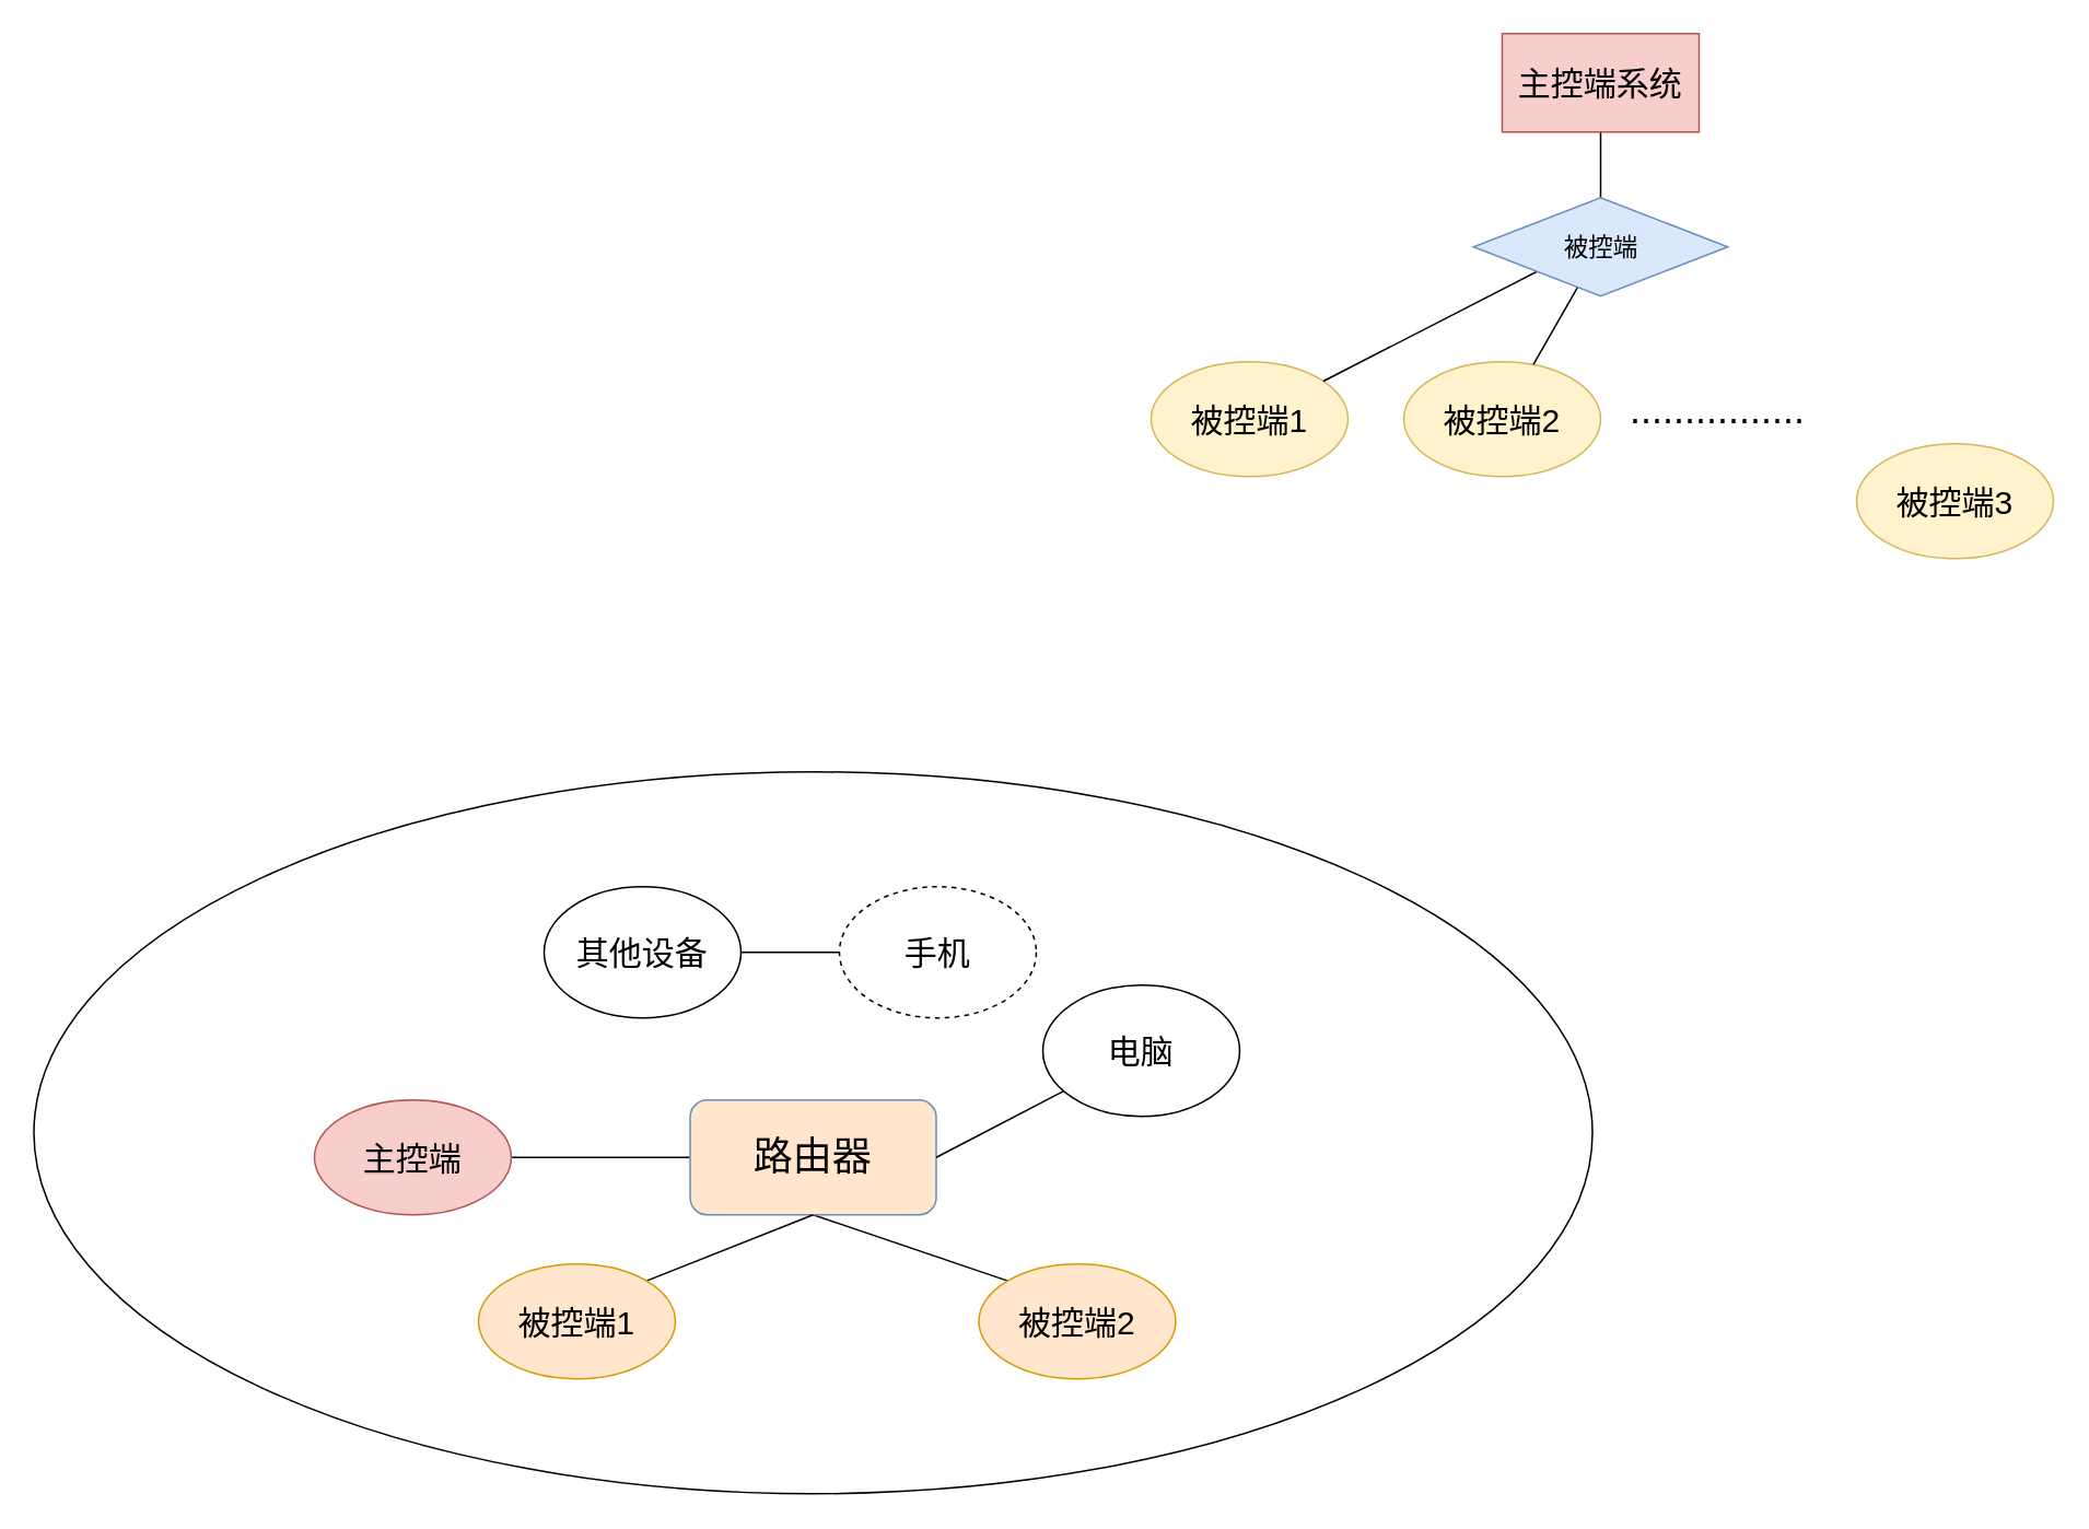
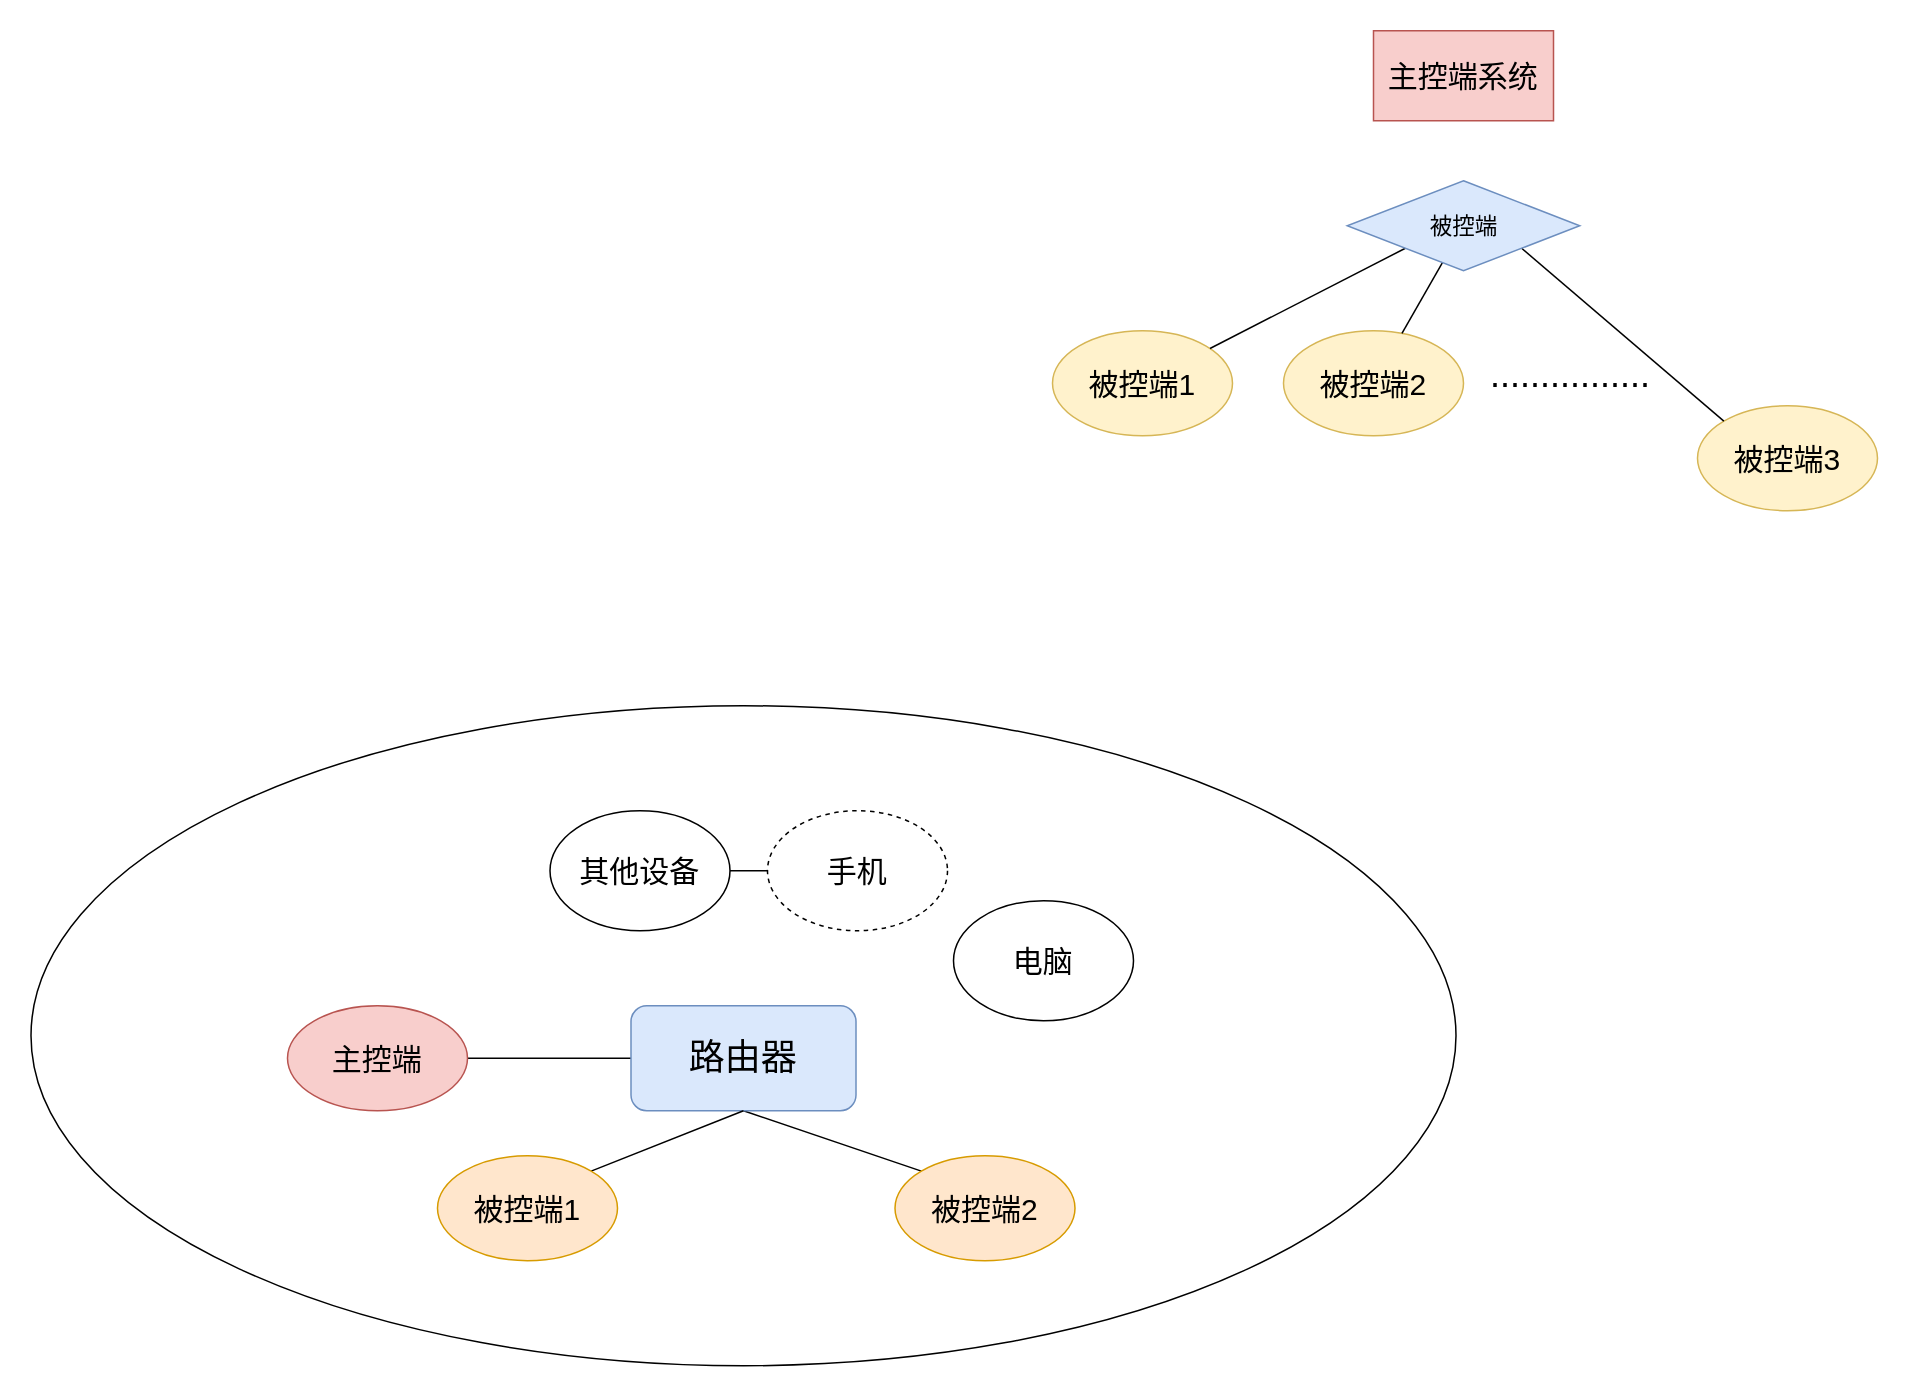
- <mxCell id="2" style="edgeStyle=orthogonalEdgeStyle;rounded=0;orthogonalLoop=1;jettySize=auto;html=1;exitX=0.5;exitY=1;exitDx=0;exitDy=0;entryX=0.5;entryY=0;entryDx=0;entryDy=0;endArrow=none;endFill=0;" edge="1" parent="1" source="3" target="11"><mxGeometry relative="1" as="geometry" /></mxCell>
+ <mxCell id="9" style="rounded=0;orthogonalLoop=1;jettySize=auto;html=1;exitX=1;exitY=1;exitDx=0;exitDy=0;entryX=0;entryY=0;entryDx=0;entryDy=0;strokeColor=default;endArrow=none;endFill=0;" edge="1" parent="1" source="11" target="6"><mxGeometry relative="1" as="geometry" /></mxCell>
- <mxCell id="24" value="&lt;font style=&quot;font-size: 20px;&quot;&gt;其他设备&lt;/font&gt;" style="ellipse;whiteSpace=wrap;html=1;" vertex="1" parent="1"><mxGeometry x="331" y="540" width="120" height="80" as="geometry" /></mxCell>
+ <mxCell id="24" value="&lt;font style=&quot;font-size: 20px;&quot;&gt;其他设备&lt;/font&gt;" style="ellipse;whiteSpace=wrap;html=1;" vertex="1" parent="1"><mxGeometry x="366" y="540" width="120" height="80" as="geometry" /></mxCell>
- <mxCell id="17" style="rounded=0;orthogonalLoop=1;jettySize=auto;html=1;entryX=1;entryY=0.5;entryDx=0;entryDy=0;endArrow=none;endFill=0;" edge="1" parent="1" source="18" target="15"><mxGeometry relative="1" as="geometry" /></mxCell>
- <mxCell id="15" value="&lt;font style=&quot;font-size: 24px;&quot;&gt;路由器&lt;/font&gt;" style="rounded=1;whiteSpace=wrap;html=1;fillColor=#ffe6cc;strokeColor=#6c8ebf;" vertex="1" parent="1"><mxGeometry x="420" y="670" width="150" height="70" as="geometry" /></mxCell>
+ <mxCell id="15" value="&lt;font style=&quot;font-size: 24px;&quot;&gt;路由器&lt;/font&gt;" style="rounded=1;whiteSpace=wrap;html=1;fillColor=#dae8fc;strokeColor=#6c8ebf;" vertex="1" parent="1"><mxGeometry x="420" y="670" width="150" height="70" as="geometry" /></mxCell>
